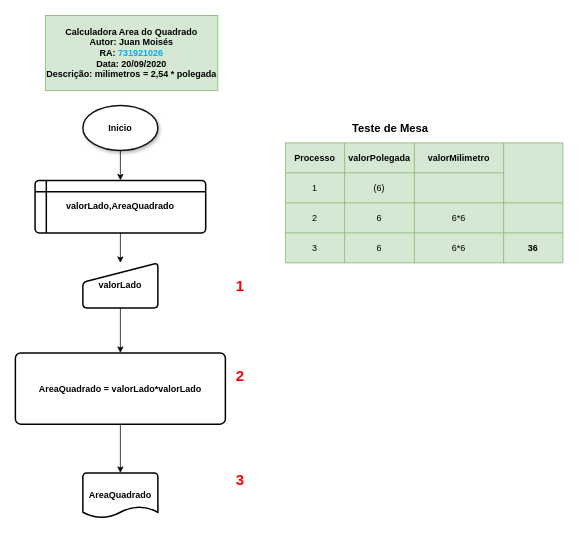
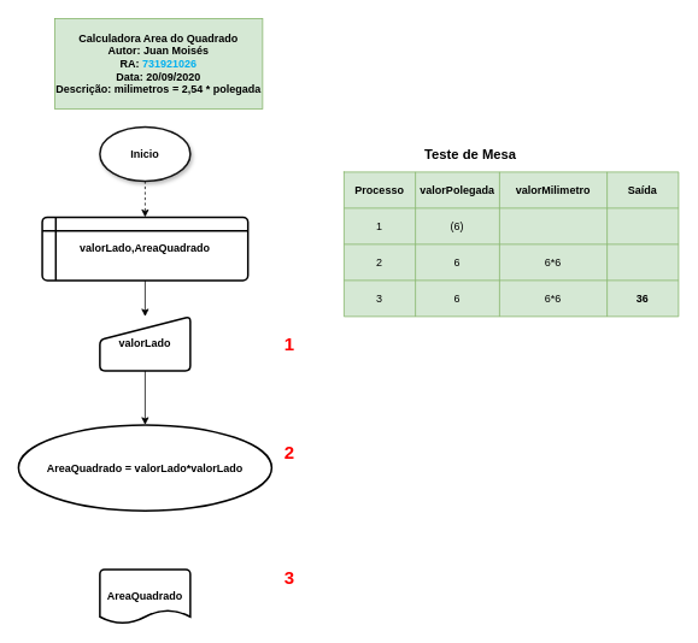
+ <mxCell id="16" value="&lt;b&gt;Saída&lt;/b&gt;" style="shape=partialRectangle;html=1;whiteSpace=wrap;connectable=0;overflow=hidden;fillColor=none;top=0;left=0;bottom=0;right=0;" parent="12" vertex="1"><mxGeometry x="291" width="79" height="40" as="geometry" /></mxCell>
- <mxCell id="3" style="edgeStyle=orthogonalEdgeStyle;rounded=0;orthogonalLoop=1;jettySize=auto;html=1;exitX=0.5;exitY=1;exitDx=0;exitDy=0;exitPerimeter=0;entryX=0.5;entryY=0;entryDx=0;entryDy=0;fontStyle=1" parent="1" source="4" target="6" edge="1"><mxGeometry relative="1" as="geometry" /></mxCell>
+ <mxCell id="3" style="edgeStyle=orthogonalEdgeStyle;rounded=0;orthogonalLoop=1;jettySize=auto;html=1;exitX=0.5;exitY=1;exitDx=0;exitDy=0;exitPerimeter=0;entryX=0.5;entryY=0;entryDx=0;entryDy=0;fontStyle=1;dashed=1;" parent="1" source="4" target="6" edge="1"><mxGeometry relative="1" as="geometry" /></mxCell>
- <mxCell id="10" value="AreaQuadrado = valorLado*valorLado" style="rounded=1;whiteSpace=wrap;html=1;absoluteArcSize=1;arcSize=14;strokeWidth=2;fontStyle=1" parent="1" vertex="1"><mxGeometry x="20" y="470" width="280" height="95" as="geometry" /></mxCell>
+ <mxCell id="10" value="AreaQuadrado = valorLado*valorLado" style="ellipse;whiteSpace=wrap;html=1;absoluteArcSize=1;arcSize=14;strokeWidth=2;fontStyle=1;" parent="1" vertex="1"><mxGeometry x="20" y="470" width="280" height="95" as="geometry" /></mxCell>
- <mxCell id="9" style="edgeStyle=orthogonalEdgeStyle;rounded=0;orthogonalLoop=1;jettySize=auto;html=1;exitX=0.5;exitY=1;exitDx=0;exitDy=0;fontStyle=1" parent="1" source="10" target="32" edge="1"><mxGeometry relative="1" as="geometry" /></mxCell>
